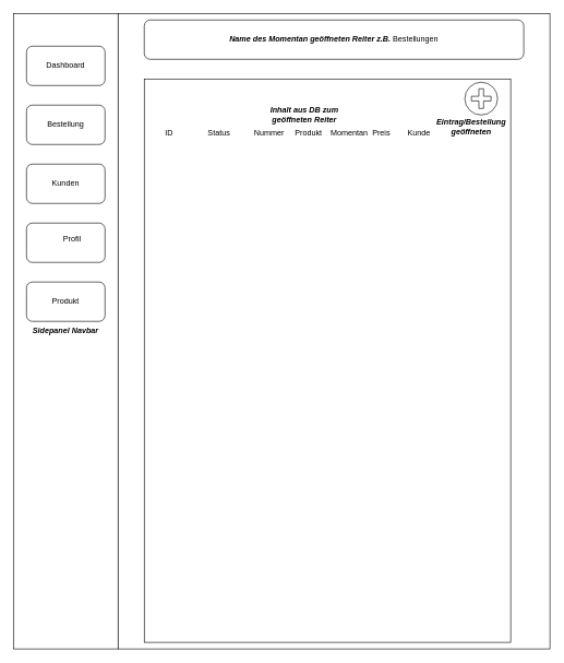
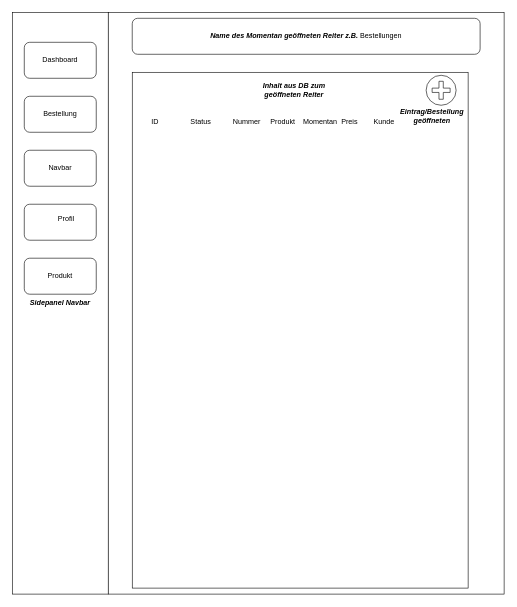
- <mxCell id="15" value="&lt;i&gt;&lt;b&gt;Inhalt aus DB zum geöffneten Reiter&lt;/b&gt;&lt;/i&gt;" style="text;html=1;strokeColor=none;fillColor=none;align=center;verticalAlign=middle;whiteSpace=wrap;rounded=0;" vertex="1" parent="1"><mxGeometry x="390" y="160" width="150" height="30" as="geometry" /></mxCell>
+ <mxCell id="15" value="&lt;i&gt;&lt;b&gt;Inhalt aus DB zum geöffneten Reiter&lt;/b&gt;&lt;/i&gt;" style="text;html=1;strokeColor=none;fillColor=none;align=center;verticalAlign=middle;whiteSpace=wrap;rounded=0;" vertex="1" parent="1"><mxGeometry x="415" y="135" width="150" height="30" as="geometry" /></mxCell>
- <mxCell id="7" value="Kunden" style="text;html=1;strokeColor=none;fillColor=none;align=center;verticalAlign=middle;whiteSpace=wrap;rounded=0;" parent="1" vertex="1"><mxGeometry x="65" y="265" width="70" height="30" as="geometry" /></mxCell>
+ <mxCell id="7" value="Navbar" style="text;html=1;strokeColor=none;fillColor=none;align=center;verticalAlign=middle;whiteSpace=wrap;rounded=0;" parent="1" vertex="1"><mxGeometry x="65" y="265" width="70" height="30" as="geometry" /></mxCell>
